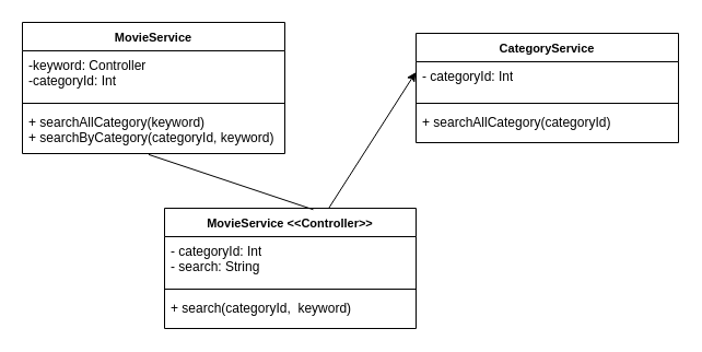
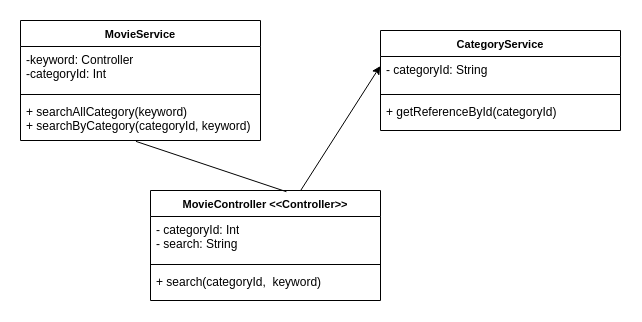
- <mxCell id="7" value="- categoryId: Int" style="text;strokeColor=none;fillColor=none;align=left;verticalAlign=top;spacingLeft=4;spacingRight=4;overflow=hidden;rotatable=0;points=[[0,0.5],[1,0.5]];portConstraint=eastwest;whiteSpace=wrap;html=1;" vertex="1" parent="6"><mxGeometry y="26" width="240" height="34" as="geometry" /></mxCell>
+ <mxCell id="7" value="- categoryId: String" style="text;strokeColor=none;fillColor=none;align=left;verticalAlign=top;spacingLeft=4;spacingRight=4;overflow=hidden;rotatable=0;points=[[0,0.5],[1,0.5]];portConstraint=eastwest;whiteSpace=wrap;html=1;" vertex="1" parent="6"><mxGeometry y="26" width="240" height="34" as="geometry" /></mxCell>
- <mxCell id="9" value="+ searchAllCategory(categoryId)" style="text;strokeColor=none;fillColor=none;align=left;verticalAlign=top;spacingLeft=4;spacingRight=4;overflow=hidden;rotatable=0;points=[[0,0.5],[1,0.5]];portConstraint=eastwest;whiteSpace=wrap;html=1;" vertex="1" parent="6"><mxGeometry y="68" width="240" height="32" as="geometry" /></mxCell>
+ <mxCell id="9" value="+ getReferenceById(categoryId)" style="text;strokeColor=none;fillColor=none;align=left;verticalAlign=top;spacingLeft=4;spacingRight=4;overflow=hidden;rotatable=0;points=[[0,0.5],[1,0.5]];portConstraint=eastwest;whiteSpace=wrap;html=1;" vertex="1" parent="6"><mxGeometry y="68" width="240" height="32" as="geometry" /></mxCell>
- <mxCell id="2" value="&lt;font style=&quot;font-size: 11px;&quot;&gt;MovieService&amp;nbsp;&lt;/font&gt;&lt;span style=&quot;font-size: 11px; background-color: initial;&quot;&gt;&amp;lt;&amp;lt;Controller&amp;gt;&amp;gt;&lt;/span&gt;" style="swimlane;fontStyle=1;align=center;verticalAlign=top;childLayout=stackLayout;horizontal=1;startSize=26;horizontalStack=0;resizeParent=1;resizeParentMax=0;resizeLast=0;collapsible=1;marginBottom=0;whiteSpace=wrap;html=1;" vertex="1" parent="1"><mxGeometry x="150" y="190" width="230" height="110" as="geometry" /></mxCell>
+ <mxCell id="2" value="&lt;font style=&quot;font-size: 11px;&quot;&gt;MovieController&amp;nbsp;&lt;/font&gt;&lt;span style=&quot;font-size: 11px; background-color: initial;&quot;&gt;&amp;lt;&amp;lt;Controller&amp;gt;&amp;gt;&lt;/span&gt;" style="swimlane;fontStyle=1;align=center;verticalAlign=top;childLayout=stackLayout;horizontal=1;startSize=26;horizontalStack=0;resizeParent=1;resizeParentMax=0;resizeLast=0;collapsible=1;marginBottom=0;whiteSpace=wrap;html=1;" vertex="1" parent="1"><mxGeometry x="150" y="190" width="230" height="110" as="geometry" /></mxCell>
